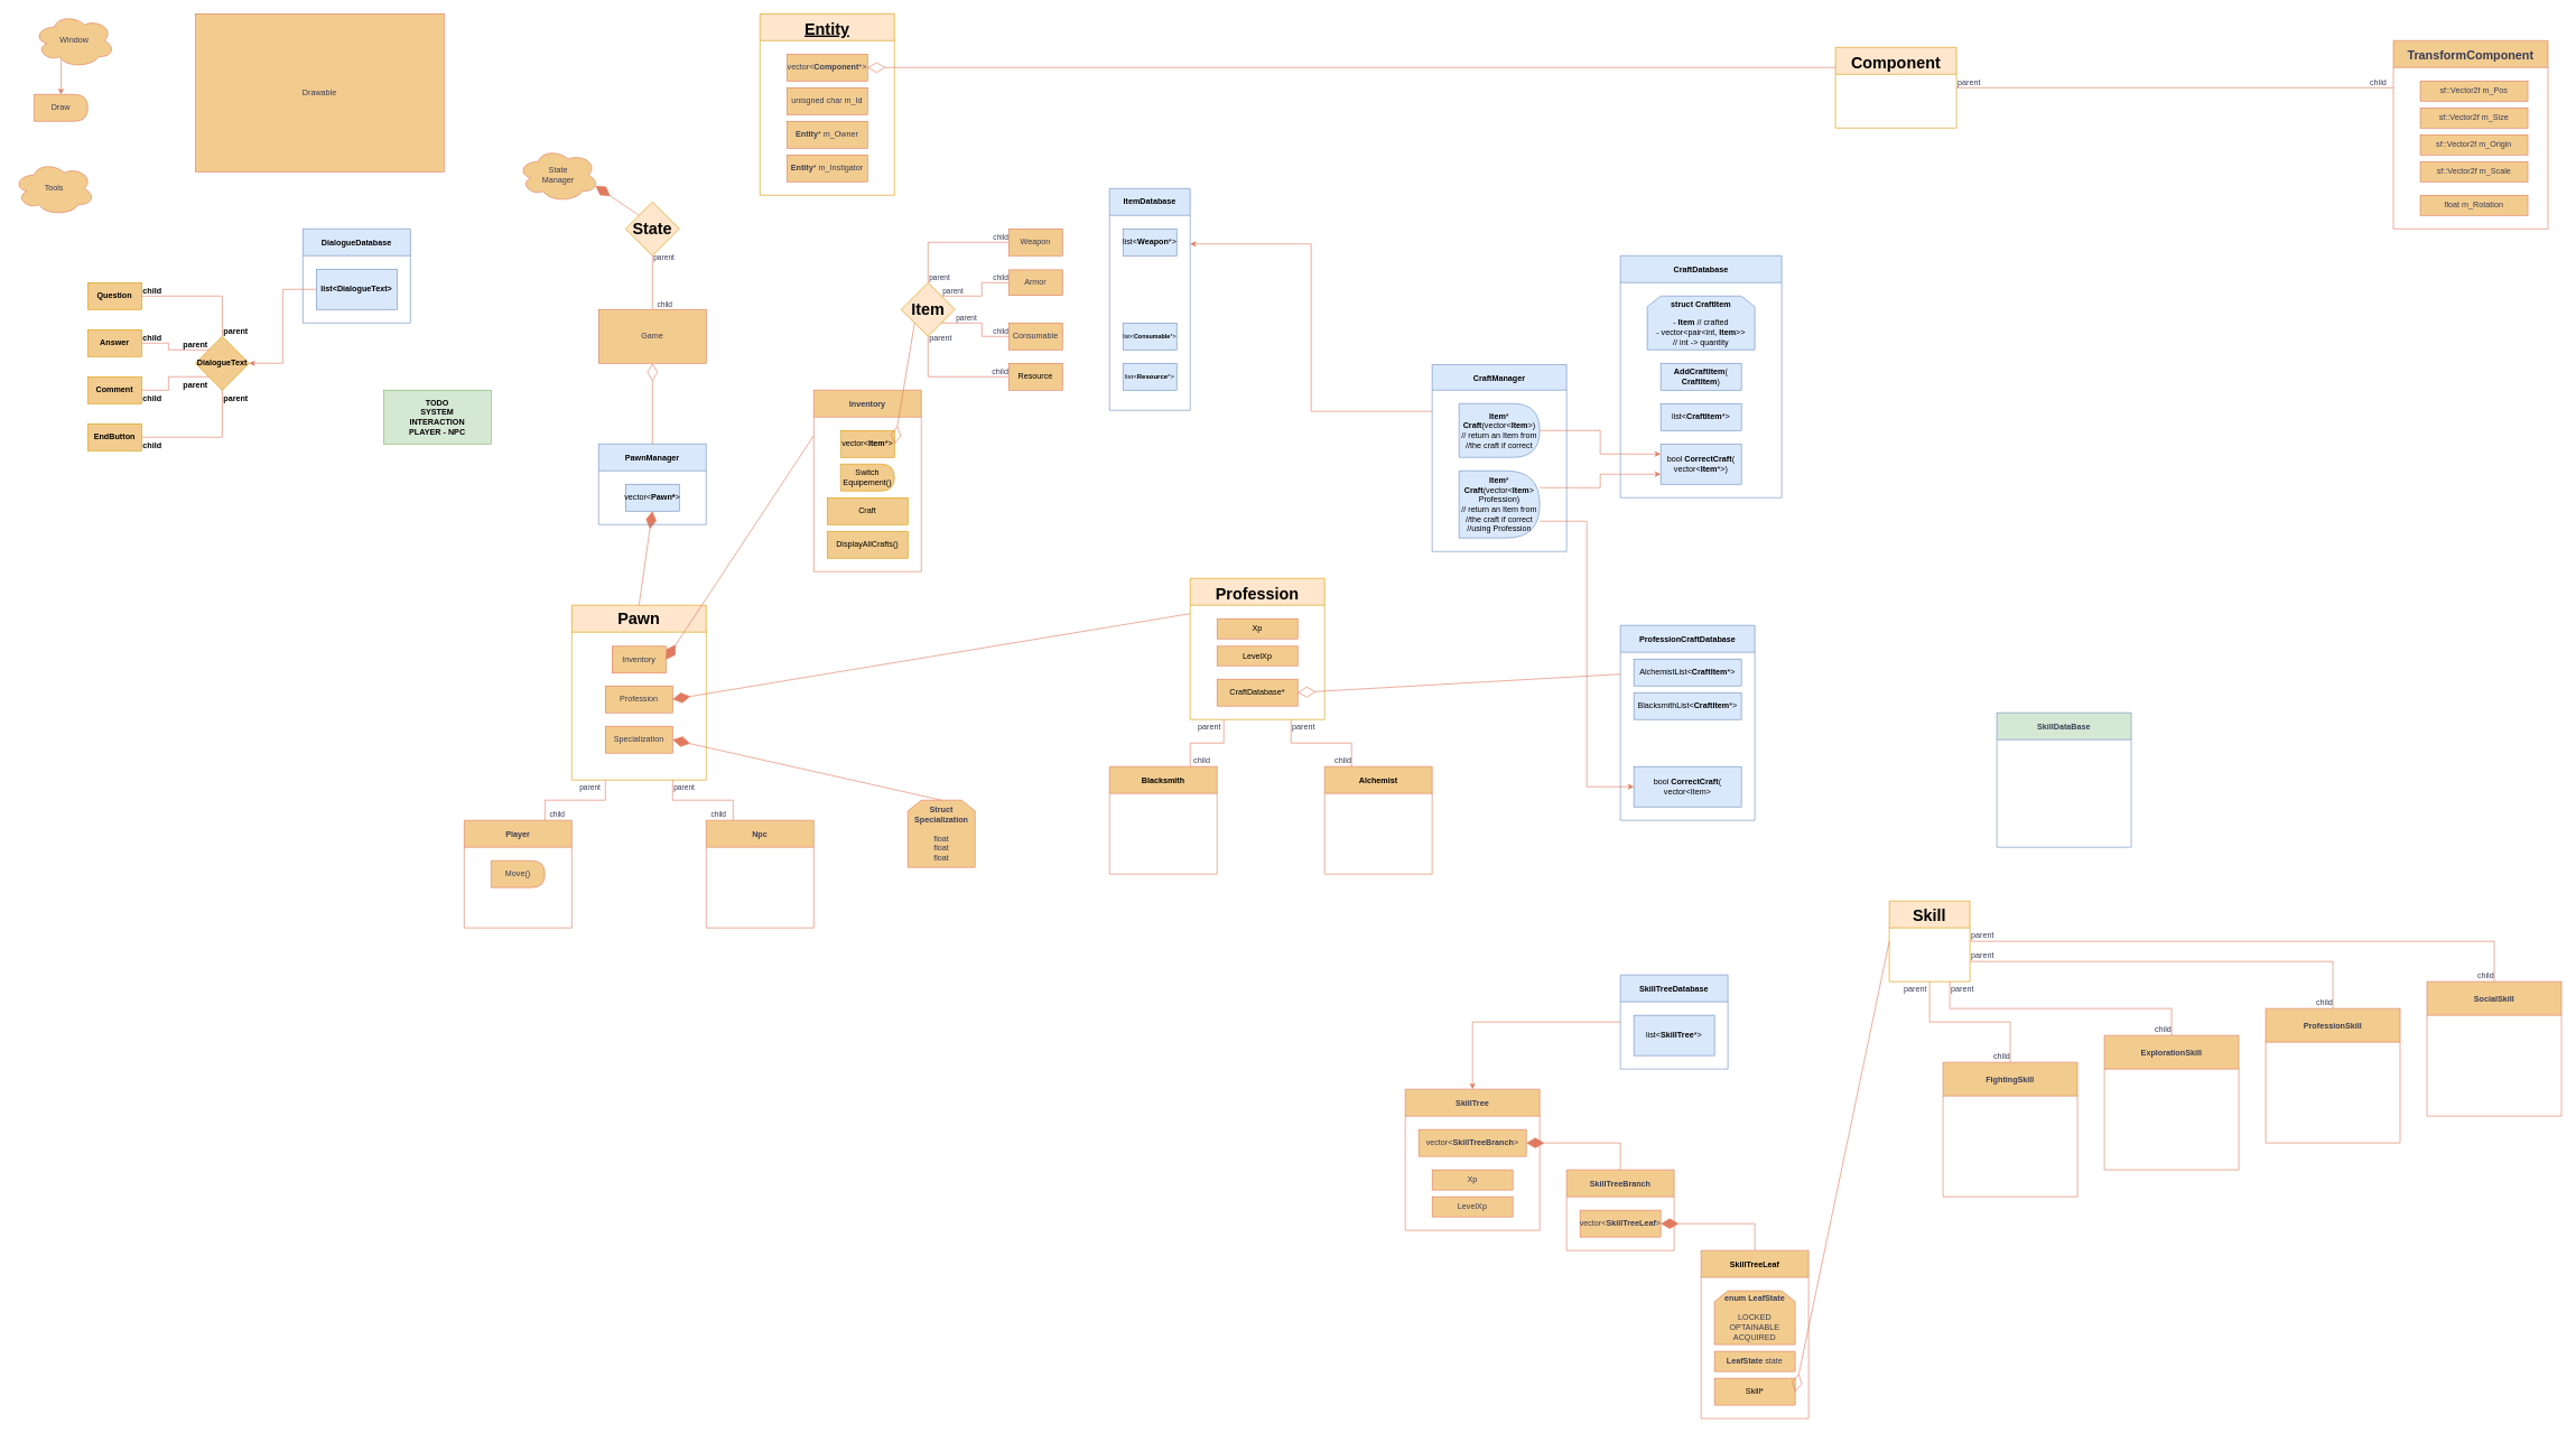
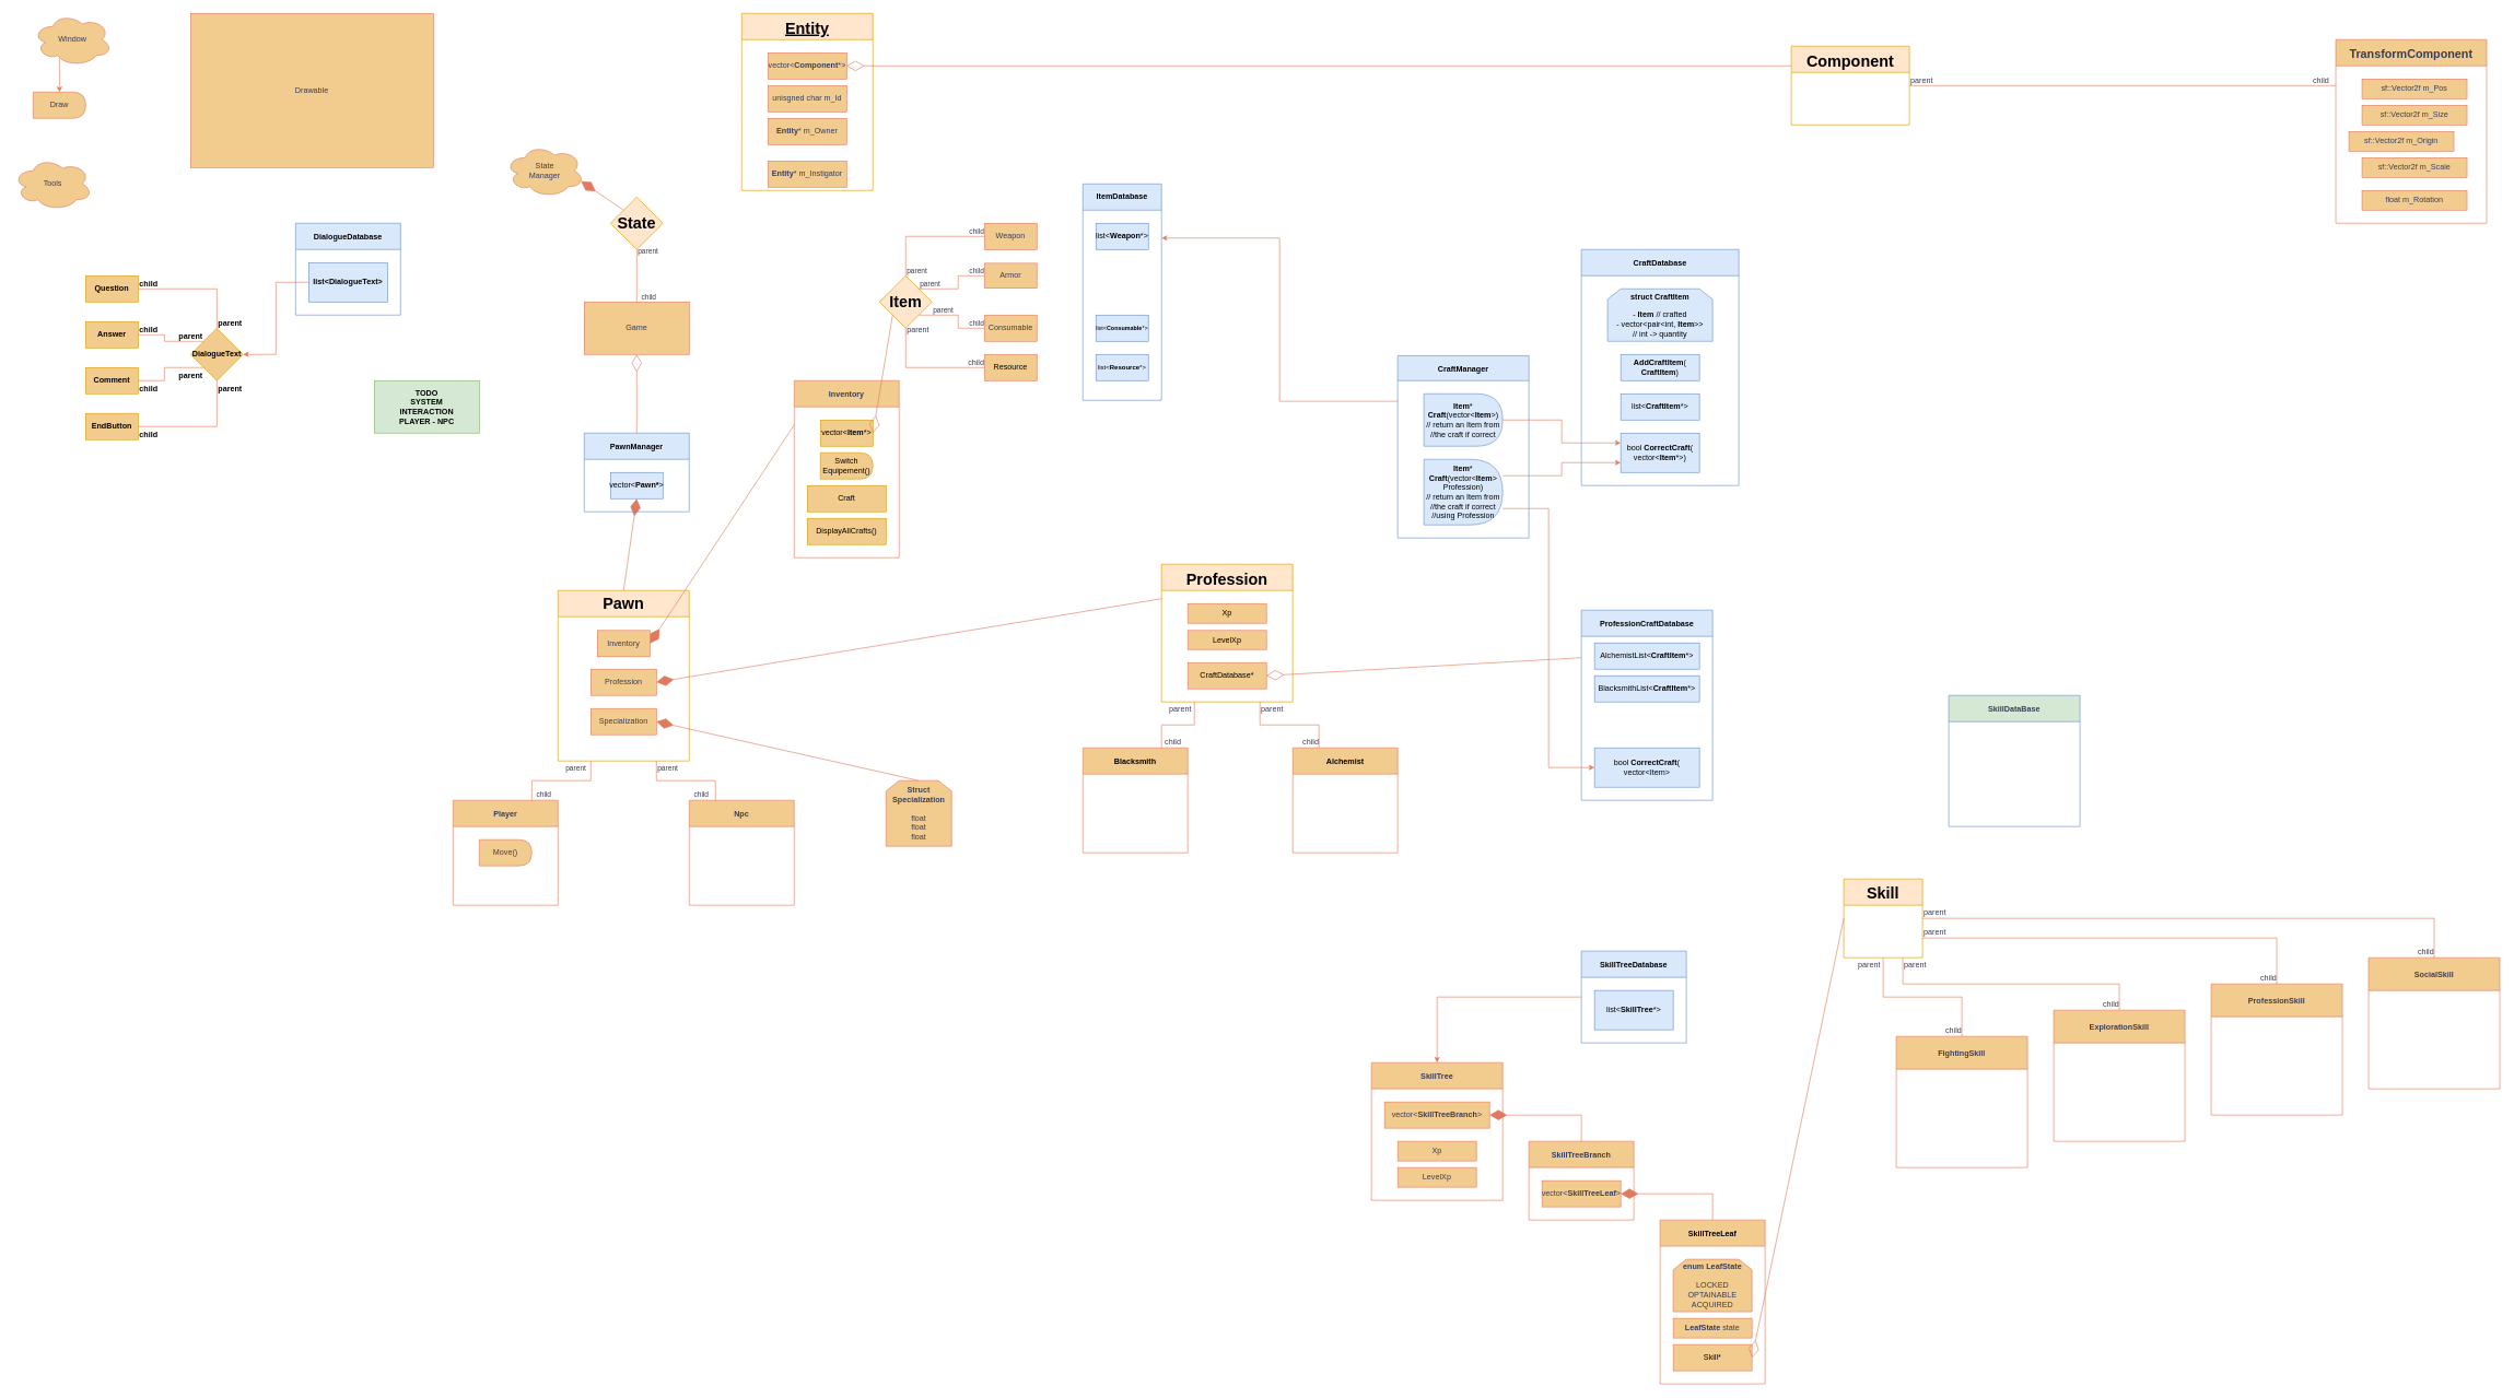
- <mxCell id="162" value="sf::Vector2f m_Origin" style="whiteSpace=wrap;html=1;rounded=0;strokeColor=#E07A5F;align=center;verticalAlign=middle;fontFamily=Helvetica;fontSize=12;fontColor=#393C56;labelBackgroundColor=none;fillColor=#F2CC8F;" vertex="1" parent="157"><mxGeometry x="40" y="140" width="160" height="30" as="geometry" /></mxCell>
+ <mxCell id="162" value="sf::Vector2f m_Origin" style="whiteSpace=wrap;html=1;rounded=0;strokeColor=#E07A5F;align=center;verticalAlign=middle;fontFamily=Helvetica;fontSize=12;fontColor=#393C56;labelBackgroundColor=none;fillColor=#F2CC8F;" vertex="1" parent="157"><mxGeometry x="20" y="140" width="160" height="30" as="geometry" /></mxCell>
- <mxCell id="154" value="&lt;b&gt;Entity&lt;/b&gt;* m_Instigator" style="whiteSpace=wrap;html=1;rounded=0;strokeColor=#E07A5F;align=center;verticalAlign=middle;fontFamily=Helvetica;fontSize=12;fontColor=#393C56;labelBackgroundColor=none;fillColor=#F2CC8F;" vertex="1" parent="151"><mxGeometry x="40" y="210" width="120" height="40" as="geometry" /></mxCell>
+ <mxCell id="154" value="&lt;b&gt;Entity&lt;/b&gt;* m_Instigator" style="whiteSpace=wrap;html=1;rounded=0;strokeColor=#E07A5F;align=center;verticalAlign=middle;fontFamily=Helvetica;fontSize=12;fontColor=#393C56;labelBackgroundColor=none;fillColor=#F2CC8F;" vertex="1" parent="151"><mxGeometry x="40" y="225" width="120" height="40" as="geometry" /></mxCell>
